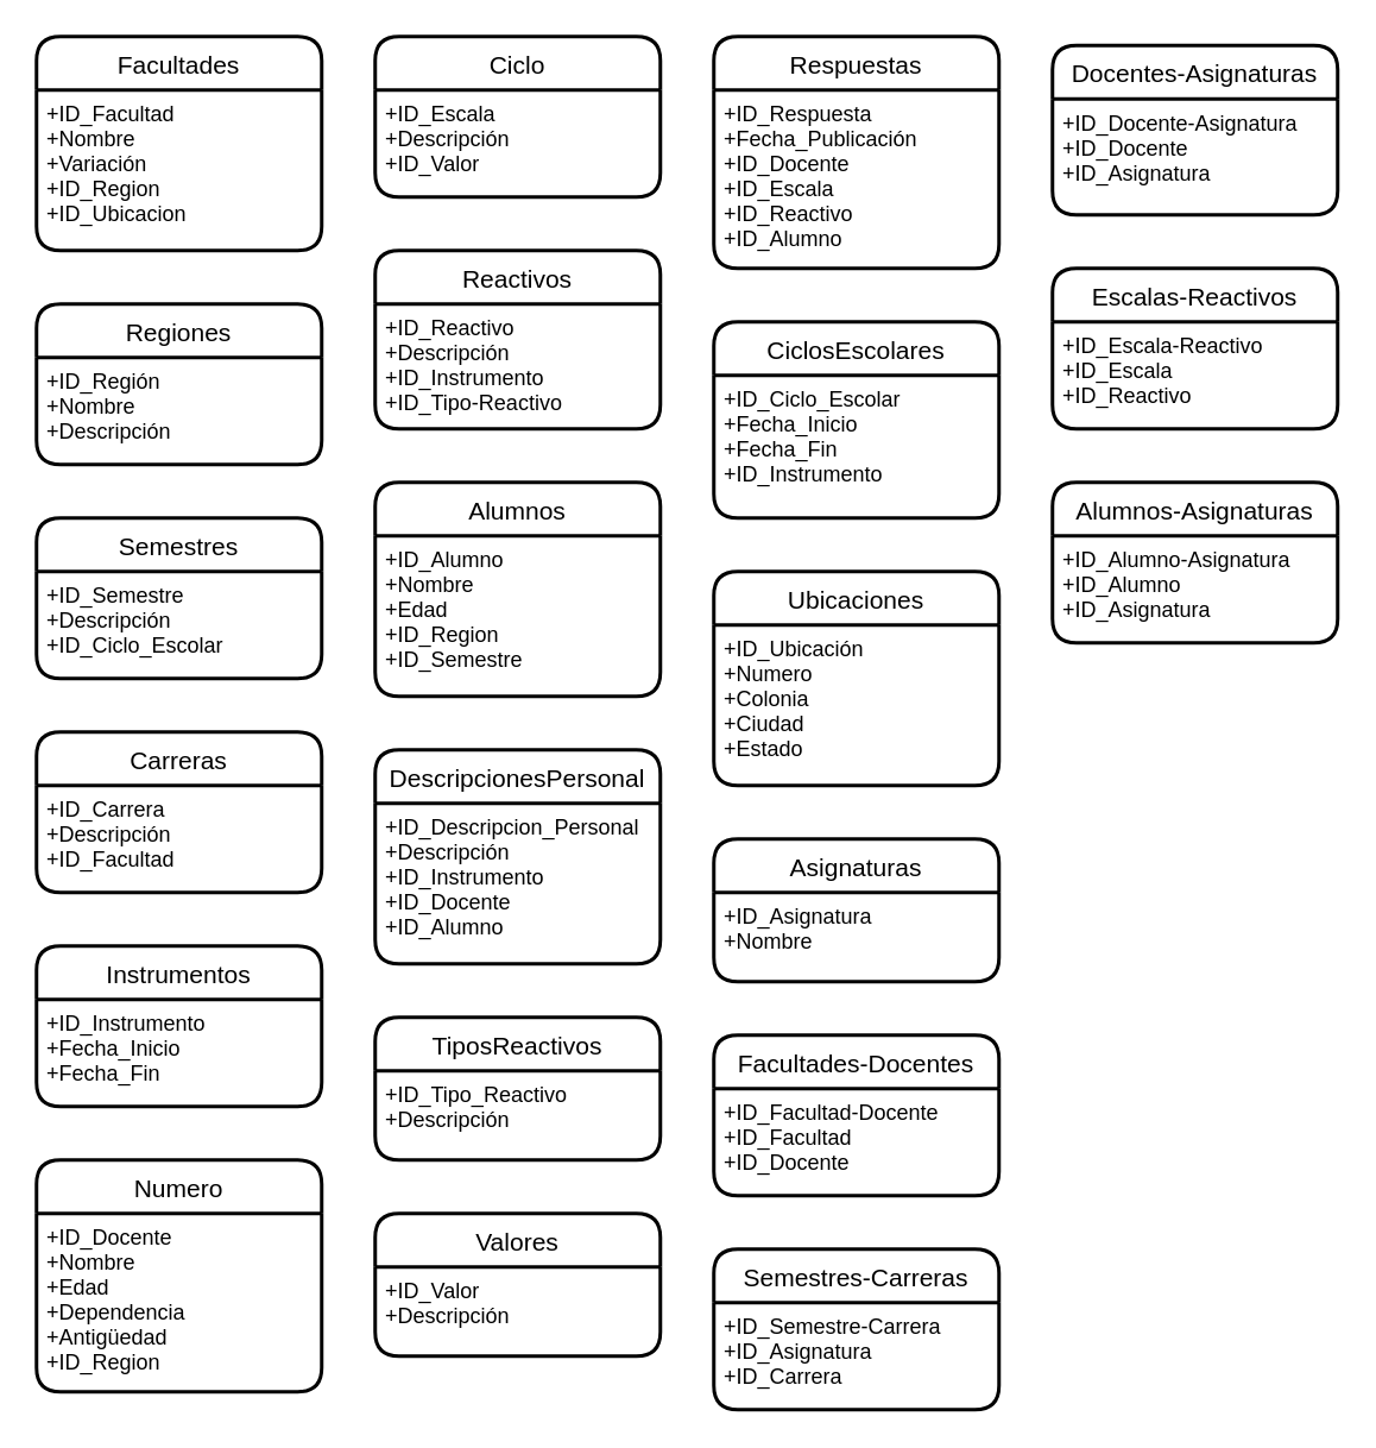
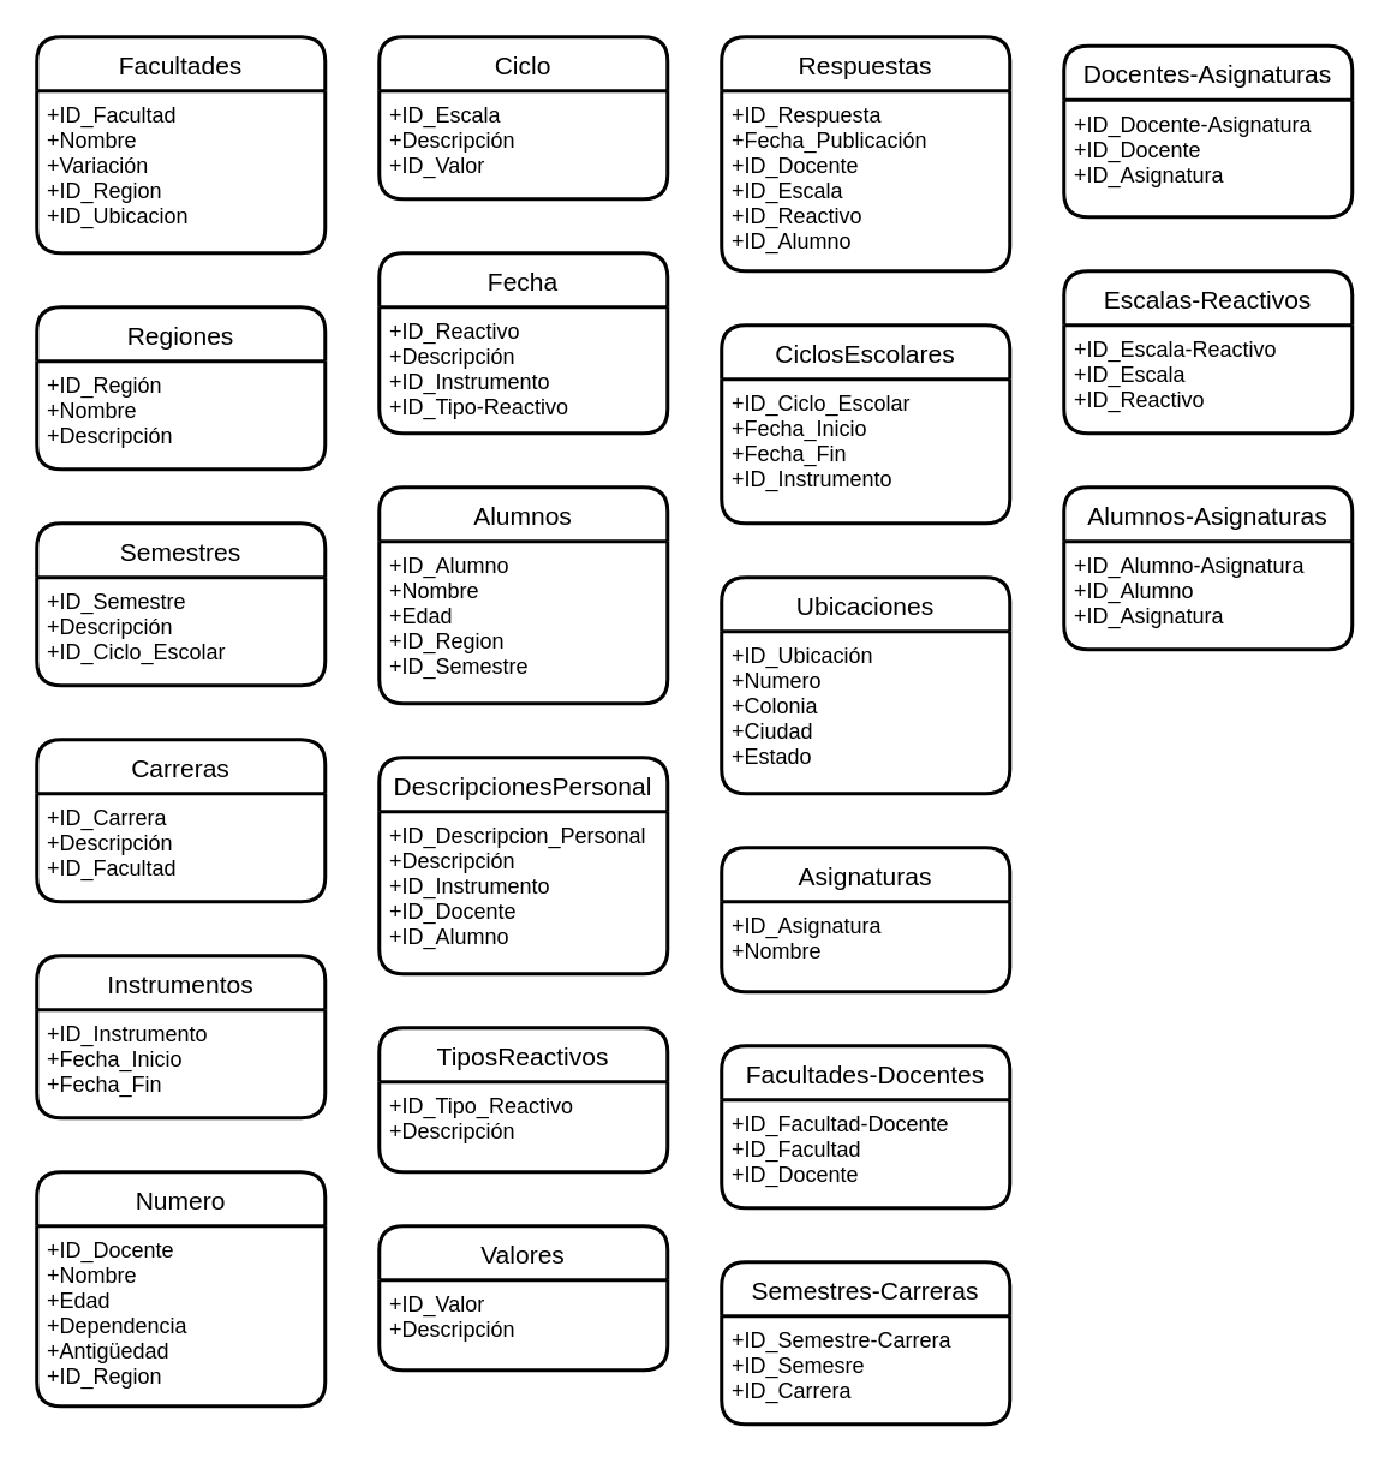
- <mxCell id="11" value="Reactivos" style="swimlane;childLayout=stackLayout;horizontal=1;startSize=30;horizontalStack=0;rounded=1;fontSize=14;fontStyle=0;strokeWidth=2;resizeParent=0;resizeLast=1;shadow=0;dashed=0;align=center;" parent="1" vertex="1"><mxGeometry x="210" y="140" width="160" height="100" as="geometry" /></mxCell>
+ <mxCell id="11" value="Fecha" style="swimlane;childLayout=stackLayout;horizontal=1;startSize=30;horizontalStack=0;rounded=1;fontSize=14;fontStyle=0;strokeWidth=2;resizeParent=0;resizeLast=1;shadow=0;dashed=0;align=center;" parent="1" vertex="1"><mxGeometry x="210" y="140" width="160" height="100" as="geometry" /></mxCell>
- <mxCell id="36" value="+ID_Semestre-Carrera&#10;+ID_Asignatura&#10;+ID_Carrera&#10;&#10;" style="align=left;strokeColor=none;fillColor=none;spacingLeft=4;fontSize=12;verticalAlign=top;resizable=0;rotatable=0;part=1;" vertex="1" parent="35"><mxGeometry y="30" width="160" height="60" as="geometry" /></mxCell>
+ <mxCell id="36" value="+ID_Semestre-Carrera&#10;+ID_Semesre&#10;+ID_Carrera&#10;&#10;" style="align=left;strokeColor=none;fillColor=none;spacingLeft=4;fontSize=12;verticalAlign=top;resizable=0;rotatable=0;part=1;" vertex="1" parent="35"><mxGeometry y="30" width="160" height="60" as="geometry" /></mxCell>
